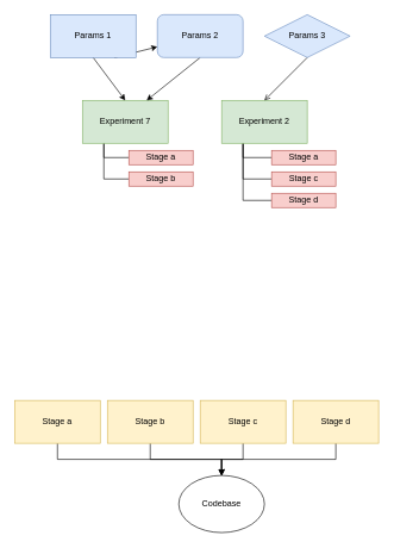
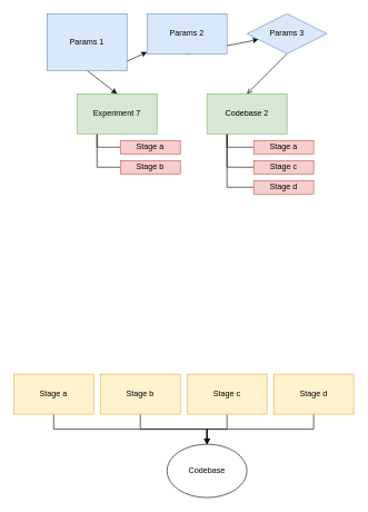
- <mxCell id="25" value="Params 1" style="rounded=0;whiteSpace=wrap;html=1;fillColor=#dae8fc;strokeColor=#6c8ebf;" parent="1" vertex="1"><mxGeometry x="70" y="20" width="120" height="60" as="geometry" /></mxCell>
+ <mxCell id="25" value="Params 1" style="rounded=0;whiteSpace=wrap;html=1;fillColor=#dae8fc;strokeColor=#6c8ebf;" parent="1" vertex="1"><mxGeometry x="70" y="20" width="120" height="85" as="geometry" /></mxCell>
- <mxCell id="27" value="Params 2" style="whiteSpace=wrap;html=1;fillColor=#dae8fc;strokeColor=#6c8ebf;rounded=1;" parent="1" vertex="1"><mxGeometry x="220" y="20" width="120" height="60" as="geometry" /></mxCell>
+ <mxCell id="27" value="Params 2" style="rounded=0;whiteSpace=wrap;html=1;fillColor=#dae8fc;strokeColor=#6c8ebf;" parent="1" vertex="1"><mxGeometry x="220" y="20" width="120" height="60" as="geometry" /></mxCell>
- <mxCell id="26" style="rounded=0;orthogonalLoop=1;jettySize=auto;html=1;exitX=0.5;exitY=1;exitDx=0;exitDy=0;entryX=0.75;entryY=0;entryDx=0;entryDy=0;" parent="1" source="27" target="12" edge="1"><mxGeometry relative="1" as="geometry" /></mxCell>
+ <mxCell id="26" style="rounded=0;orthogonalLoop=1;jettySize=auto;html=1;exitX=0.5;exitY=1;exitDx=0;exitDy=0;" parent="1" source="27" target="29" edge="1"><mxGeometry relative="1" as="geometry" /></mxCell>
- <mxCell id="18" value="Experiment 2" style="rounded=0;whiteSpace=wrap;html=1;fillColor=#d5e8d4;strokeColor=#82b366;" parent="1" vertex="1"><mxGeometry x="310" y="140" width="120" height="60" as="geometry" /></mxCell>
+ <mxCell id="18" value="Codebase 2" style="rounded=0;whiteSpace=wrap;html=1;fillColor=#d5e8d4;strokeColor=#82b366;" parent="1" vertex="1"><mxGeometry x="310" y="140" width="120" height="60" as="geometry" /></mxCell>
